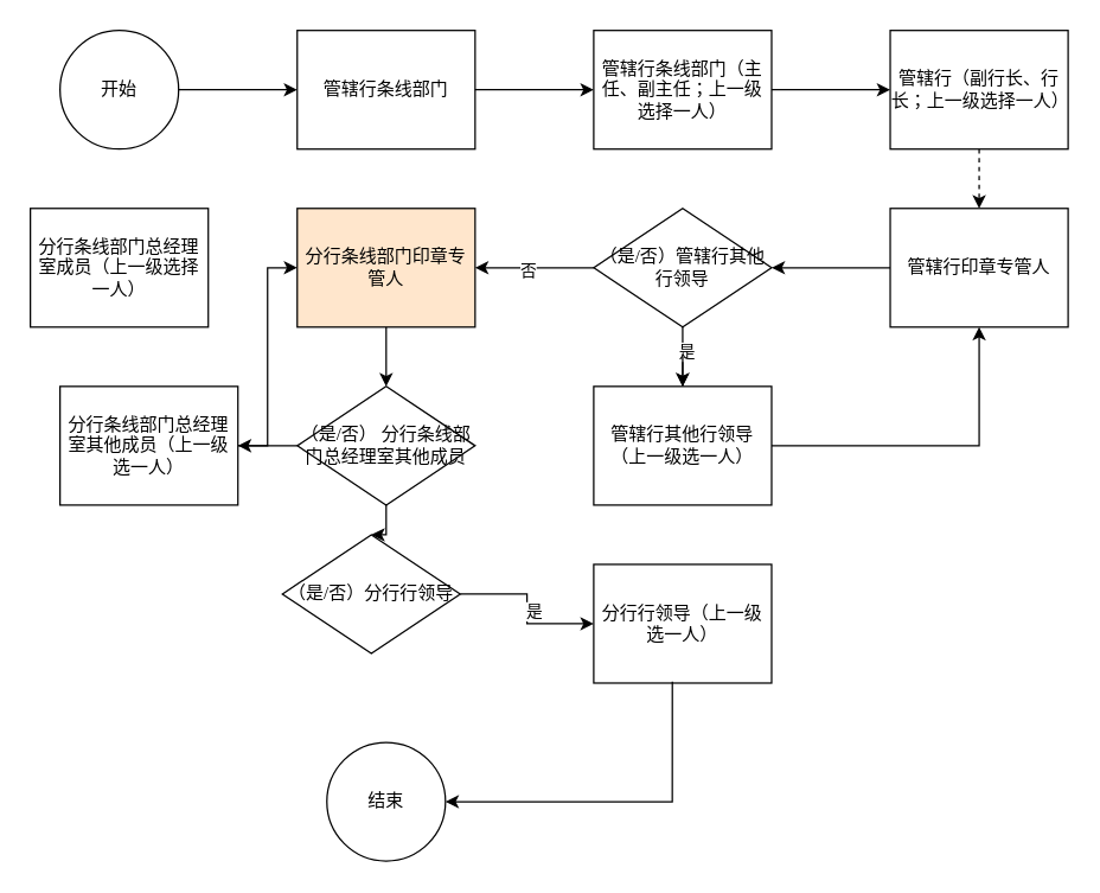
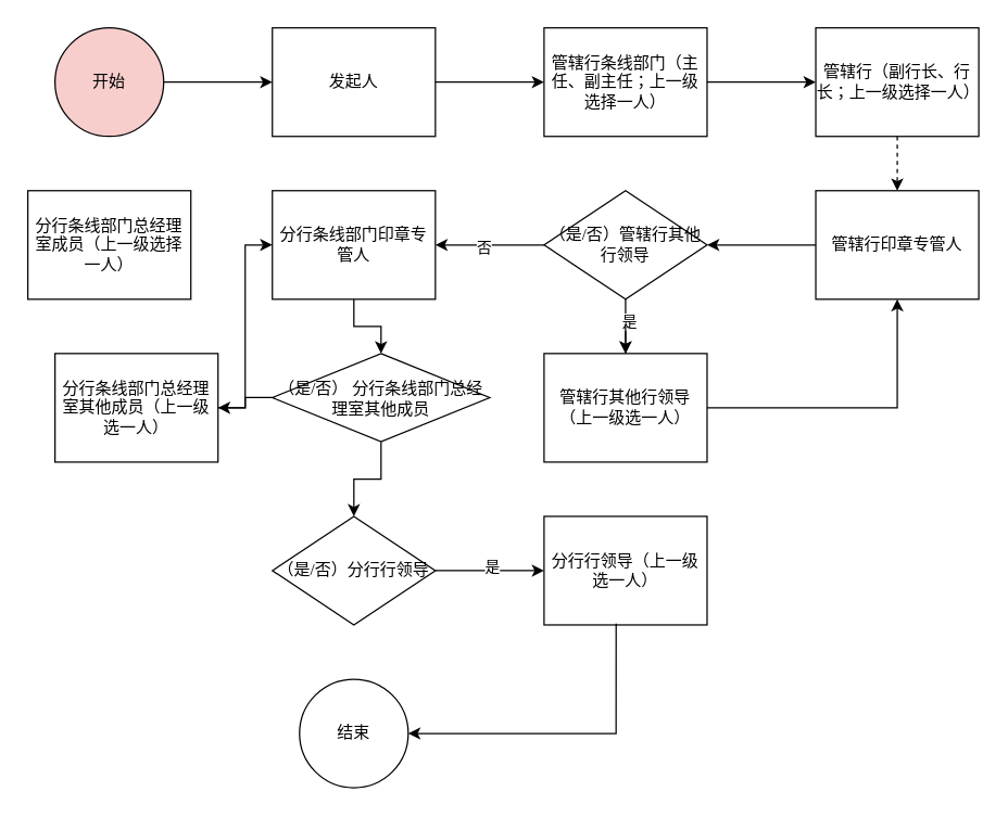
- <mxCell id="2" value="开始" style="ellipse;whiteSpace=wrap;html=1;aspect=fixed;" parent="1" vertex="1"><mxGeometry x="40" y="20" width="80" height="80" as="geometry" /></mxCell>
+ <mxCell id="2" value="开始" style="ellipse;whiteSpace=wrap;html=1;aspect=fixed;fillColor=#f8cecc;" parent="1" vertex="1"><mxGeometry x="40" y="20" width="80" height="80" as="geometry" /></mxCell>
- <mxCell id="3" value="管辖行条线部门" style="rounded=0;whiteSpace=wrap;html=1;" parent="1" vertex="1"><mxGeometry x="200" y="20" width="120" height="80" as="geometry" /></mxCell>
+ <mxCell id="3" value="发起人" style="rounded=0;whiteSpace=wrap;html=1;" parent="1" vertex="1"><mxGeometry x="200" y="20" width="120" height="80" as="geometry" /></mxCell>
- <mxCell id="21" value="&lt;p class=&quot;MsoNormal&quot;&gt;&lt;font face=&quot;宋体&quot;&gt;分行条线部门印章专管人&lt;/font&gt;&lt;/p&gt;" style="rounded=0;whiteSpace=wrap;html=1;fillColor=#ffe6cc;" parent="1" vertex="1"><mxGeometry x="200" y="140" width="120" height="80" as="geometry" /></mxCell>
+ <mxCell id="21" value="&lt;p class=&quot;MsoNormal&quot;&gt;&lt;font face=&quot;宋体&quot;&gt;分行条线部门印章专管人&lt;/font&gt;&lt;/p&gt;" style="rounded=0;whiteSpace=wrap;html=1;" parent="1" vertex="1"><mxGeometry x="200" y="140" width="120" height="80" as="geometry" /></mxCell>
- <mxCell id="24" value="&lt;p class=&quot;MsoNormal&quot;&gt;&lt;font face=&quot;宋体&quot;&gt;（是&lt;/font&gt;&lt;font face=&quot;宋体&quot;&gt;/否） 分行条线部门总经理室其他成员&lt;/font&gt;&lt;/p&gt;" style="rhombus;whiteSpace=wrap;html=1;" parent="1" vertex="1"><mxGeometry x="200" y="260" width="120" height="80" as="geometry" /></mxCell>
+ <mxCell id="24" value="&lt;p class=&quot;MsoNormal&quot;&gt;&lt;font face=&quot;宋体&quot;&gt;（是&lt;/font&gt;&lt;font face=&quot;宋体&quot;&gt;/否） 分行条线部门总经理室其他成员&lt;/font&gt;&lt;/p&gt;" style="rhombus;whiteSpace=wrap;html=1;" parent="1" vertex="1"><mxGeometry x="200" y="260" width="160" height="65" as="geometry" /></mxCell>
- <mxCell id="32" value="&lt;p class=&quot;MsoNormal&quot;&gt;&lt;font face=&quot;宋体&quot;&gt;（是&lt;/font&gt;&lt;font face=&quot;宋体&quot;&gt;/否）分行行领导&lt;/font&gt;&lt;/p&gt;" style="rhombus;whiteSpace=wrap;html=1;" parent="1" vertex="1"><mxGeometry x="190" y="360" width="120" height="80" as="geometry" /></mxCell>
+ <mxCell id="32" value="&lt;p class=&quot;MsoNormal&quot;&gt;&lt;font face=&quot;宋体&quot;&gt;（是&lt;/font&gt;&lt;font face=&quot;宋体&quot;&gt;/否）分行行领导&lt;/font&gt;&lt;/p&gt;" style="rhombus;whiteSpace=wrap;html=1;" parent="1" vertex="1"><mxGeometry x="200" y="380" width="120" height="80" as="geometry" /></mxCell>
